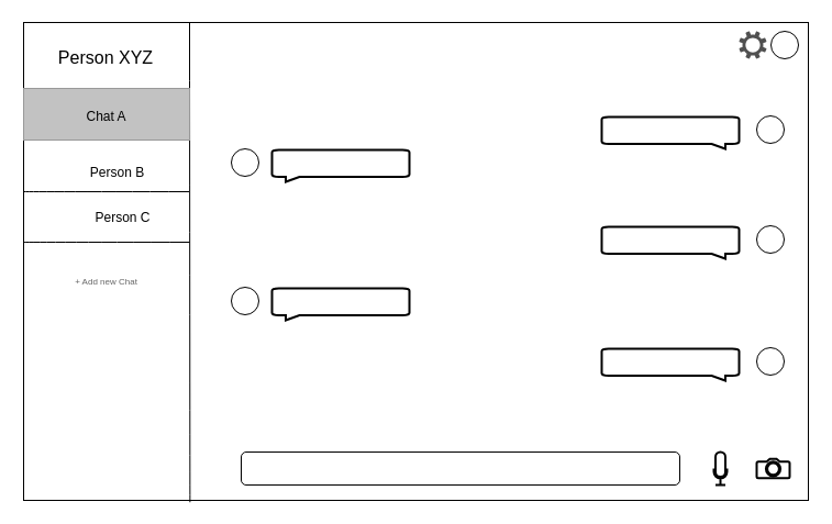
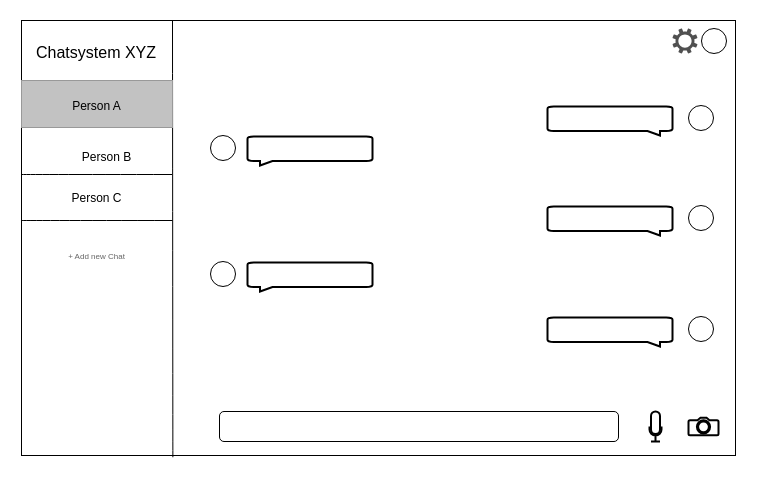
- <mxCell id="5" value="Person XYZ" style="text;html=1;strokeColor=none;fillColor=none;align=center;verticalAlign=middle;whiteSpace=wrap;rounded=0;fontSize=16;" vertex="1" parent="1"><mxGeometry x="31" y="42" width="130" height="20" as="geometry" /></mxCell>
+ <mxCell id="5" value="Chatsystem XYZ" style="text;html=1;strokeColor=none;fillColor=none;align=center;verticalAlign=middle;whiteSpace=wrap;rounded=0;fontSize=16;" vertex="1" parent="1"><mxGeometry x="31" y="42" width="130" height="20" as="geometry" /></mxCell>
- <mxCell id="14" value="&lt;font style=&quot;font-size: 12px;&quot;&gt;Chat A&lt;/font&gt;" style="text;html=1;strokeColor=none;fillColor=none;align=center;verticalAlign=middle;whiteSpace=wrap;rounded=0;fontSize=16;" vertex="1" parent="1"><mxGeometry x="42.75" y="88.5" width="106.5" height="30" as="geometry" /></mxCell>
+ <mxCell id="14" value="&lt;font style=&quot;font-size: 12px;&quot;&gt;Person A&lt;/font&gt;" style="text;html=1;strokeColor=none;fillColor=none;align=center;verticalAlign=middle;whiteSpace=wrap;rounded=0;fontSize=16;" vertex="1" parent="1"><mxGeometry x="42.75" y="88.5" width="106.5" height="30" as="geometry" /></mxCell>
- <mxCell id="11" value="&lt;font style=&quot;font-size: 12px;&quot;&gt;Person C&lt;/font&gt;" style="text;html=1;strokeColor=none;fillColor=none;align=center;verticalAlign=middle;whiteSpace=wrap;rounded=0;fontSize=16;" vertex="1" parent="1"><mxGeometry x="58.25" y="181" width="106.5" height="30" as="geometry" /></mxCell>
+ <mxCell id="11" value="&lt;font style=&quot;font-size: 12px;&quot;&gt;Person C&lt;/font&gt;" style="text;html=1;strokeColor=none;fillColor=none;align=center;verticalAlign=middle;whiteSpace=wrap;rounded=0;fontSize=16;" vertex="1" parent="1"><mxGeometry x="43.25" y="181" width="106.5" height="30" as="geometry" /></mxCell>
